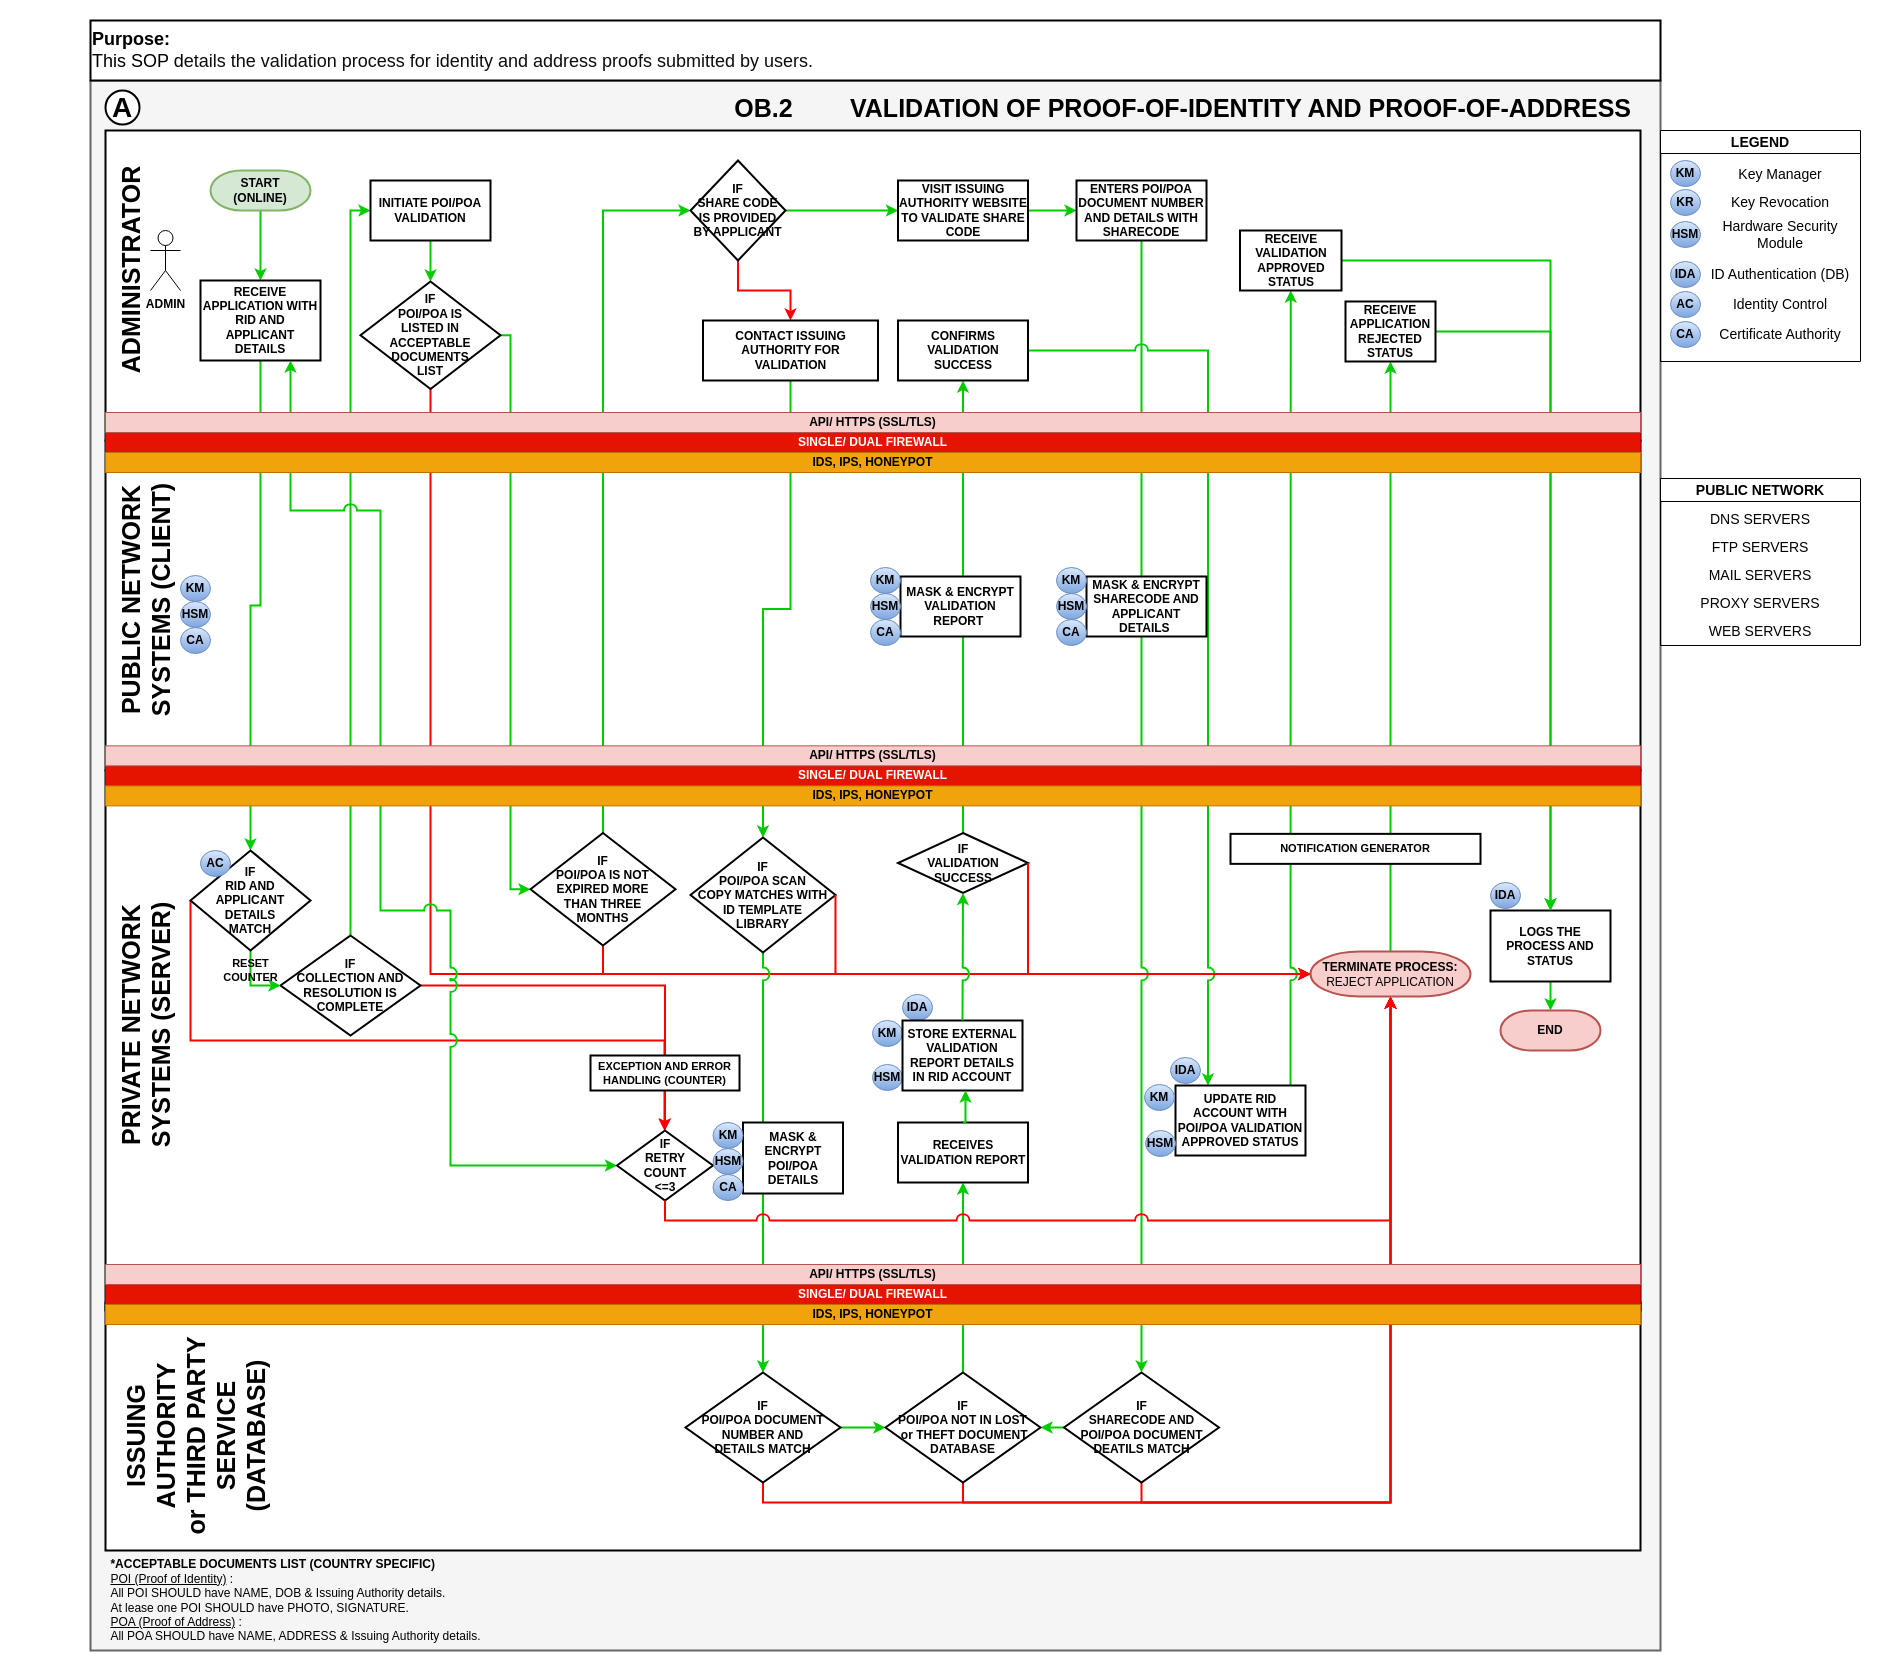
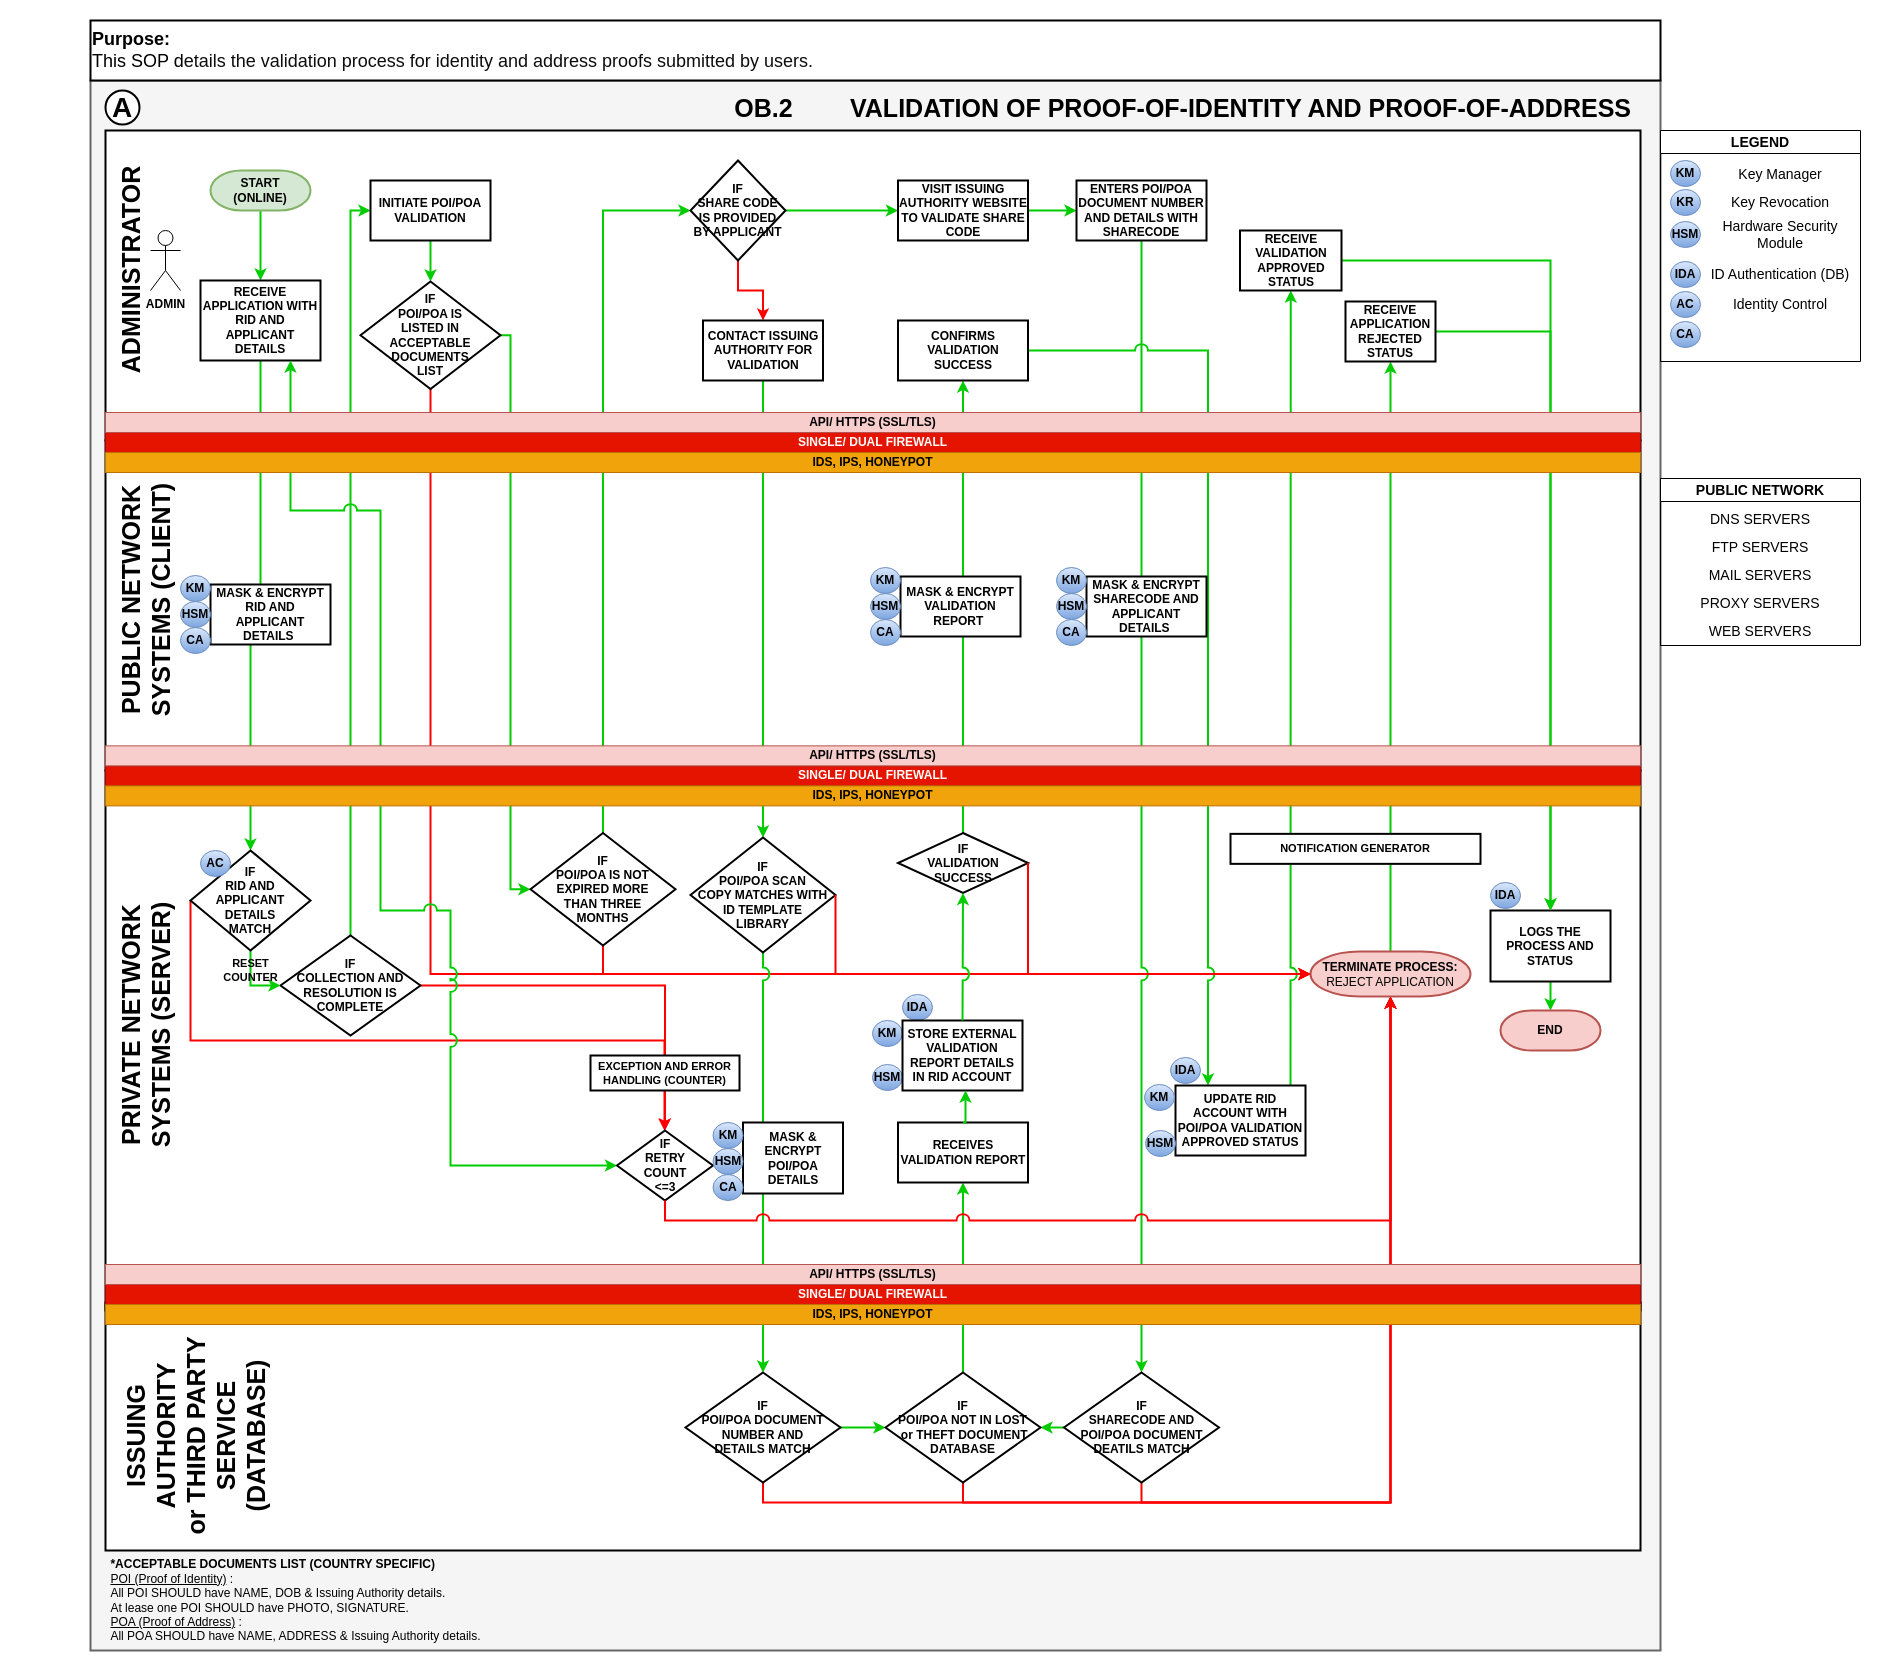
- <mxCell id="80" value="Certificate Authority" style="text;html=1;strokeColor=none;fillColor=none;align=center;verticalAlign=middle;whiteSpace=wrap;rounded=0;fontSize=14;" parent="69" vertex="1"><mxGeometry x="40" y="190" width="160" height="28" as="geometry" /></mxCell>
- <mxCell id="33" value="CONTACT ISSUING AUTHORITY FOR VALIDATION" style="rounded=0;whiteSpace=wrap;html=1;strokeWidth=2;fontStyle=1" parent="1" vertex="1"><mxGeometry x="702.5" y="320" width="175" height="60" as="geometry" /></mxCell>
+ <mxCell id="33" value="CONTACT ISSUING AUTHORITY FOR VALIDATION" style="rounded=0;whiteSpace=wrap;html=1;strokeWidth=2;fontStyle=1" parent="1" vertex="1"><mxGeometry x="702.5" y="320" width="120" height="60" as="geometry" /></mxCell>
+ <mxCell id="59" value="MASK &amp;amp; ENCRYPT RID AND APPLICANT DETAILS&amp;nbsp;" style="rounded=0;whiteSpace=wrap;html=1;fontStyle=1;strokeWidth=2;" parent="58" vertex="1"><mxGeometry x="30" y="9" width="120" height="60" as="geometry" /></mxCell>
